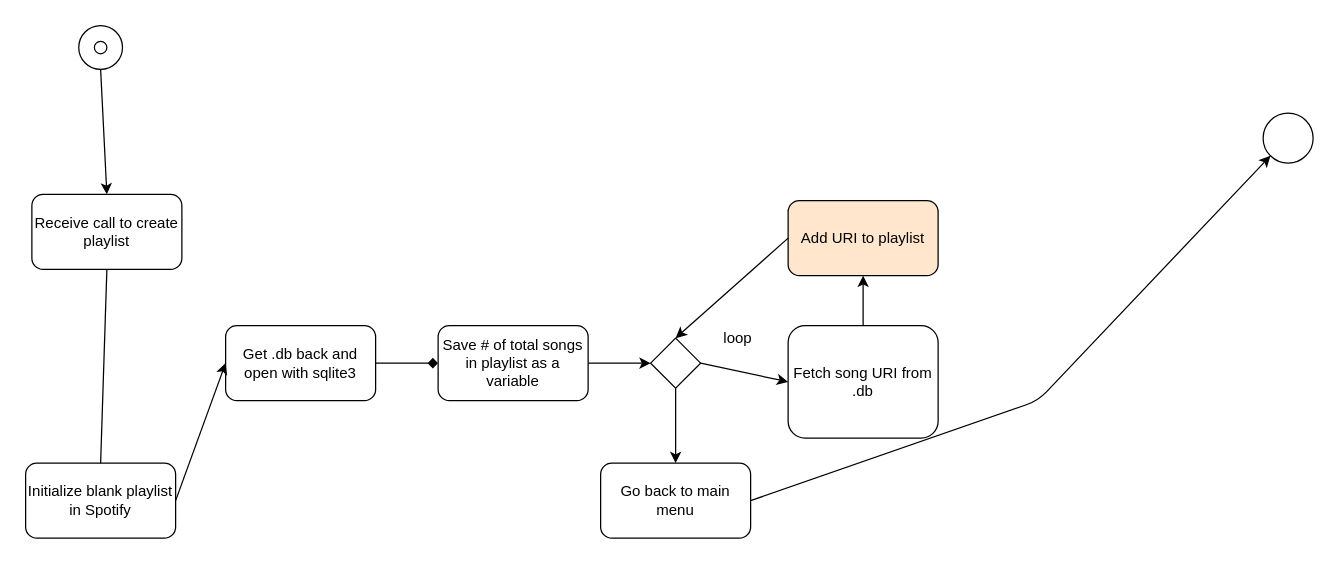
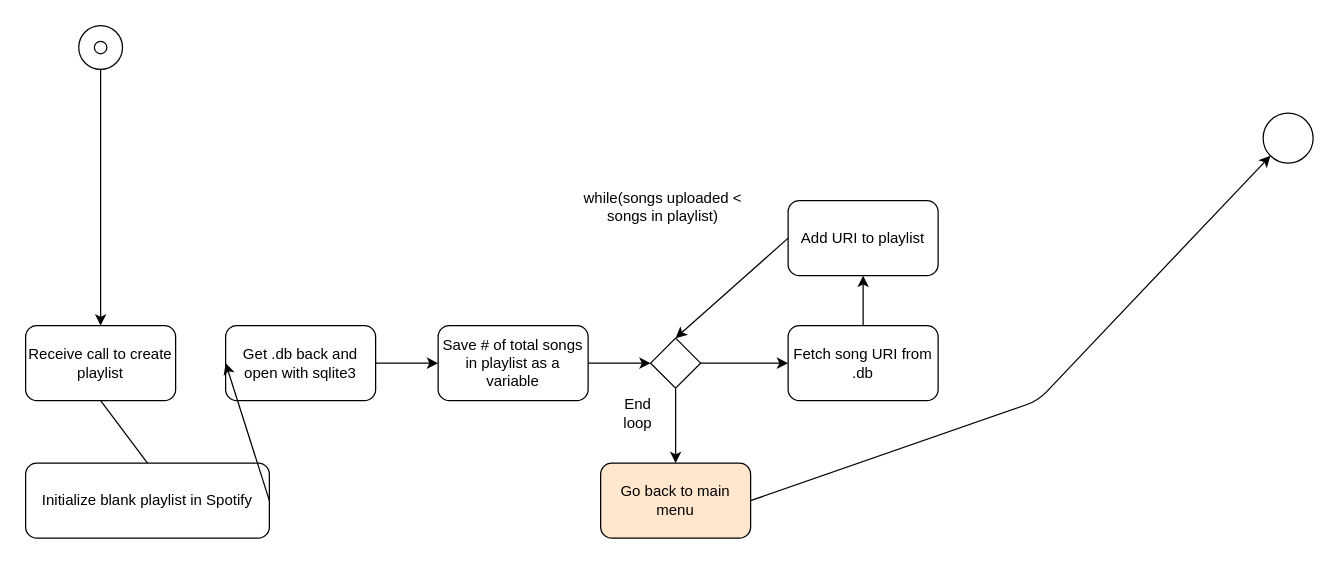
+ <mxCell id="11" value="while(songs uploaded &amp;lt; songs in playlist)" style="text;html=1;strokeColor=none;fillColor=none;align=center;verticalAlign=middle;whiteSpace=wrap;rounded=0;" vertex="1" parent="1"><mxGeometry x="450" y="155" width="160" height="20" as="geometry" /></mxCell>
- <mxCell id="5" value="Receive call to create playlist" style="rounded=1;whiteSpace=wrap;html=1;" vertex="1" parent="1"><mxGeometry x="25" y="155" width="120" height="60" as="geometry" /></mxCell>
+ <mxCell id="5" value="Receive call to create playlist" style="rounded=1;whiteSpace=wrap;html=1;" vertex="1" parent="1"><mxGeometry x="20" y="260" width="120" height="60" as="geometry" /></mxCell>
- <mxCell id="20" value="Add URI to playlist" style="rounded=1;whiteSpace=wrap;html=1;fillColor=#ffe6cc;" vertex="1" parent="1"><mxGeometry x="630" y="160" width="120" height="60" as="geometry" /></mxCell>
+ <mxCell id="20" value="Add URI to playlist" style="rounded=1;whiteSpace=wrap;html=1;" vertex="1" parent="1"><mxGeometry x="630" y="160" width="120" height="60" as="geometry" /></mxCell>
- <mxCell id="15" value="loop" style="text;html=1;strokeColor=none;fillColor=none;align=center;verticalAlign=middle;whiteSpace=wrap;rounded=0;" vertex="1" parent="1"><mxGeometry x="570" y="260" width="40" height="20" as="geometry" /></mxCell>
- <mxCell id="9" value="" style="endArrow=diamond;html=1;exitX=1;exitY=0.5;exitDx=0;exitDy=0;entryX=0;entryY=0.5;entryDx=0;entryDy=0;" edge="1" parent="1" source="6" target="7"><mxGeometry width="50" height="50" relative="1" as="geometry"><mxPoint x="350" y="280" as="sourcePoint" /><mxPoint x="400" y="230" as="targetPoint" /></mxGeometry></mxCell>
+ <mxCell id="9" value="" style="endArrow=classic;html=1;exitX=1;exitY=0.5;exitDx=0;exitDy=0;entryX=0;entryY=0.5;entryDx=0;entryDy=0;" edge="1" parent="1" source="6" target="7"><mxGeometry width="50" height="50" relative="1" as="geometry"><mxPoint x="350" y="280" as="sourcePoint" /><mxPoint x="400" y="230" as="targetPoint" /></mxGeometry></mxCell>
- <mxCell id="13" value="Fetch song URI from .db" style="rounded=1;whiteSpace=wrap;html=1;" vertex="1" parent="1"><mxGeometry x="630" y="260" width="120" height="90" as="geometry" /></mxCell>
+ <mxCell id="13" value="Fetch song URI from .db" style="rounded=1;whiteSpace=wrap;html=1;" vertex="1" parent="1"><mxGeometry x="630" y="260" width="120" height="60" as="geometry" /></mxCell>
+ <mxCell id="16" value="End loop" style="text;html=1;strokeColor=none;fillColor=none;align=center;verticalAlign=middle;whiteSpace=wrap;rounded=0;" vertex="1" parent="1"><mxGeometry x="490" y="320" width="40" height="20" as="geometry" /></mxCell>
- <mxCell id="17" value="Initialize blank playlist in Spotify" style="rounded=1;whiteSpace=wrap;html=1;" vertex="1" parent="1"><mxGeometry x="20" y="370" width="120" height="60" as="geometry" /></mxCell>
+ <mxCell id="17" value="Initialize blank playlist in Spotify" style="rounded=1;whiteSpace=wrap;html=1;" vertex="1" parent="1"><mxGeometry x="20" y="370" width="195" height="60" as="geometry" /></mxCell>
- <mxCell id="24" value="Go back to main menu" style="rounded=1;whiteSpace=wrap;html=1;" vertex="1" parent="1"><mxGeometry x="480" y="370" width="120" height="60" as="geometry" /></mxCell>
+ <mxCell id="24" value="Go back to main menu" style="rounded=1;whiteSpace=wrap;html=1;fillColor=#ffe6cc;" vertex="1" parent="1"><mxGeometry x="480" y="370" width="120" height="60" as="geometry" /></mxCell>
